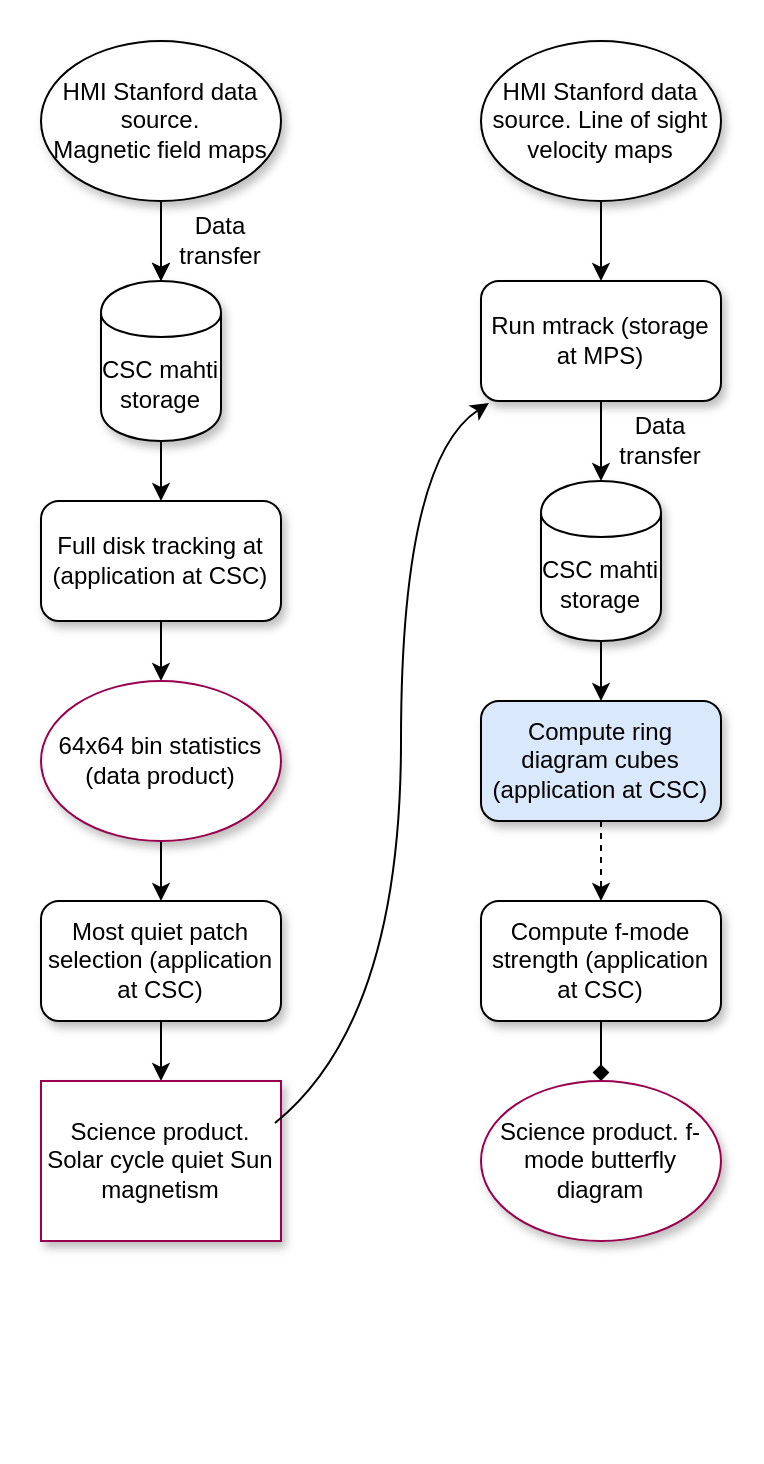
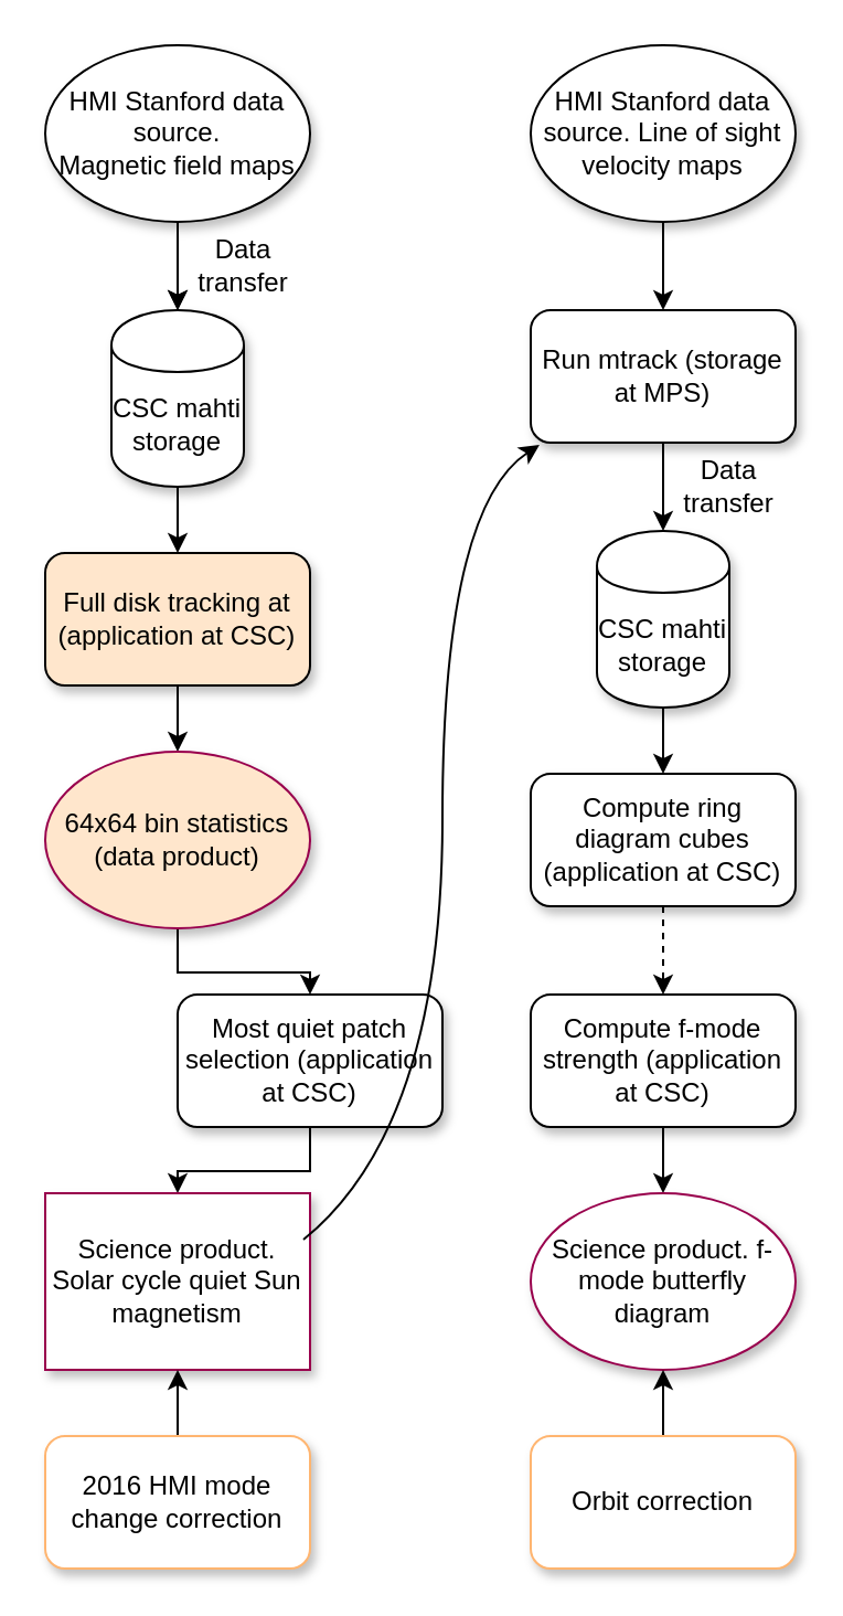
- <mxCell id="9" value="Full disk tracking at (application at CSC)" style="rounded=1;whiteSpace=wrap;html=1;shadow=1;" parent="1" vertex="1"><mxGeometry x="20" y="250" width="120" height="60" as="geometry" /></mxCell>
+ <mxCell id="9" value="Full disk tracking at (application at CSC)" style="rounded=1;whiteSpace=wrap;html=1;shadow=1;fillColor=#ffe6cc;" parent="1" vertex="1"><mxGeometry x="20" y="250" width="120" height="60" as="geometry" /></mxCell>
- <mxCell id="11" value="64x64 bin statistics (data product)" style="ellipse;whiteSpace=wrap;html=1;strokeColor=#99004D;shadow=1;" parent="1" vertex="1"><mxGeometry x="20" y="340" width="120" height="80" as="geometry" /></mxCell>
+ <mxCell id="11" value="64x64 bin statistics (data product)" style="ellipse;whiteSpace=wrap;html=1;strokeColor=#99004D;shadow=1;fillColor=#ffe6cc;" parent="1" vertex="1"><mxGeometry x="20" y="340" width="120" height="80" as="geometry" /></mxCell>
- <mxCell id="23" value="Compute ring diagram cubes (application at CSC)" style="rounded=1;whiteSpace=wrap;html=1;shadow=1;fillColor=#dae8fc;" parent="1" vertex="1"><mxGeometry x="240" y="350" width="120" height="60" as="geometry" /></mxCell>
+ <mxCell id="23" value="Compute ring diagram cubes (application at CSC)" style="rounded=1;whiteSpace=wrap;html=1;shadow=1;" parent="1" vertex="1"><mxGeometry x="240" y="350" width="120" height="60" as="geometry" /></mxCell>
- <mxCell id="13" value="Most quiet patch selection (application at CSC)" style="rounded=1;whiteSpace=wrap;html=1;shadow=1;" parent="1" vertex="1"><mxGeometry x="20" y="450" width="120" height="60" as="geometry" /></mxCell>
+ <mxCell id="13" value="Most quiet patch selection (application at CSC)" style="rounded=1;whiteSpace=wrap;html=1;shadow=1;" parent="1" vertex="1"><mxGeometry x="80" y="450" width="120" height="60" as="geometry" /></mxCell>
- <mxCell id="24" value="" style="edgeStyle=orthogonalEdgeStyle;rounded=0;orthogonalLoop=1;jettySize=auto;html=1;endArrow=diamond;" parent="1" source="25" target="26" edge="1"><mxGeometry relative="1" as="geometry" /></mxCell>
+ <mxCell id="24" value="" style="edgeStyle=orthogonalEdgeStyle;rounded=0;orthogonalLoop=1;jettySize=auto;html=1;" parent="1" source="25" target="26" edge="1"><mxGeometry relative="1" as="geometry" /></mxCell>
+ <mxCell id="27" value="" style="edgeStyle=orthogonalEdgeStyle;rounded=0;orthogonalLoop=1;jettySize=auto;html=1;" parent="1" source="28" target="14" edge="1"><mxGeometry relative="1" as="geometry" /></mxCell>
+ <mxCell id="30" value="" style="edgeStyle=orthogonalEdgeStyle;rounded=0;orthogonalLoop=1;jettySize=auto;html=1;" parent="1" source="31" target="26" edge="1"><mxGeometry relative="1" as="geometry" /></mxCell>
+ <mxCell id="28" value="2016 HMI mode change correction" style="rounded=1;whiteSpace=wrap;html=1;strokeColor=#FFB570;shadow=1;" parent="1" vertex="1"><mxGeometry x="20" y="650" width="120" height="60" as="geometry" /></mxCell>
+ <mxCell id="31" value="Orbit correction" style="rounded=1;whiteSpace=wrap;html=1;shadow=1;strokeColor=#FFB570;" parent="1" vertex="1"><mxGeometry x="240" y="650" width="120" height="60" as="geometry" /></mxCell>
